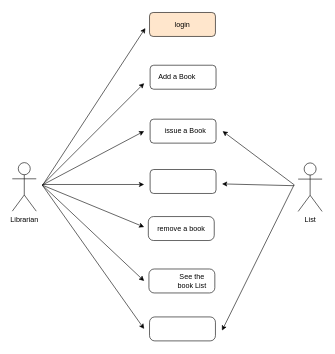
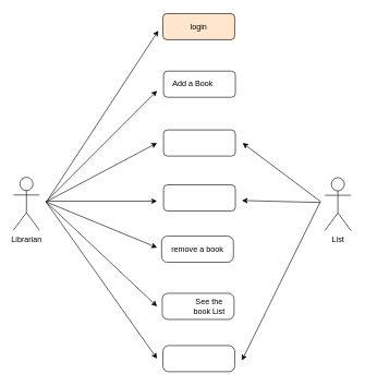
- <mxCell id="7" value="issue a Book" style="text;html=1;align=center;verticalAlign=middle;whiteSpace=wrap;rounded=0;" parent="1" vertex="1"><mxGeometry x="269" y="203" width="80" height="30" as="geometry" /></mxCell>
